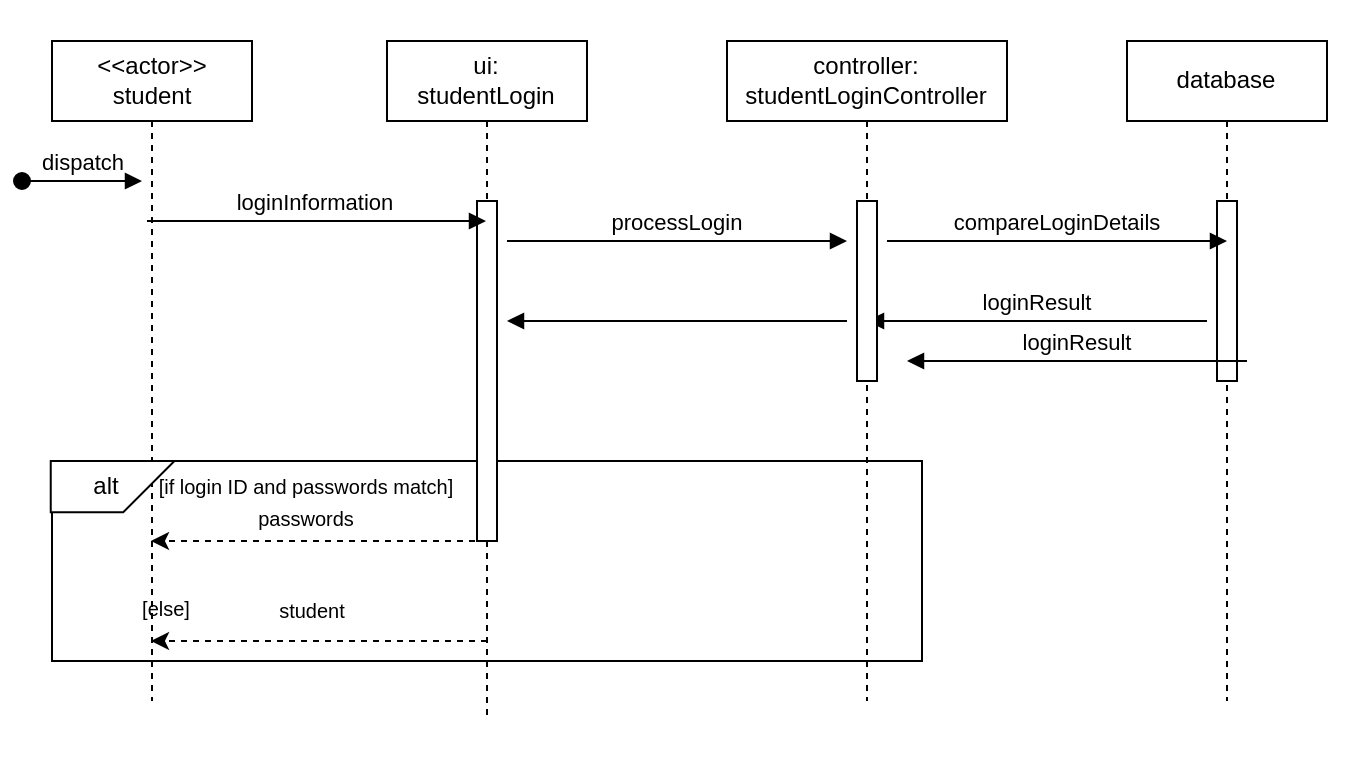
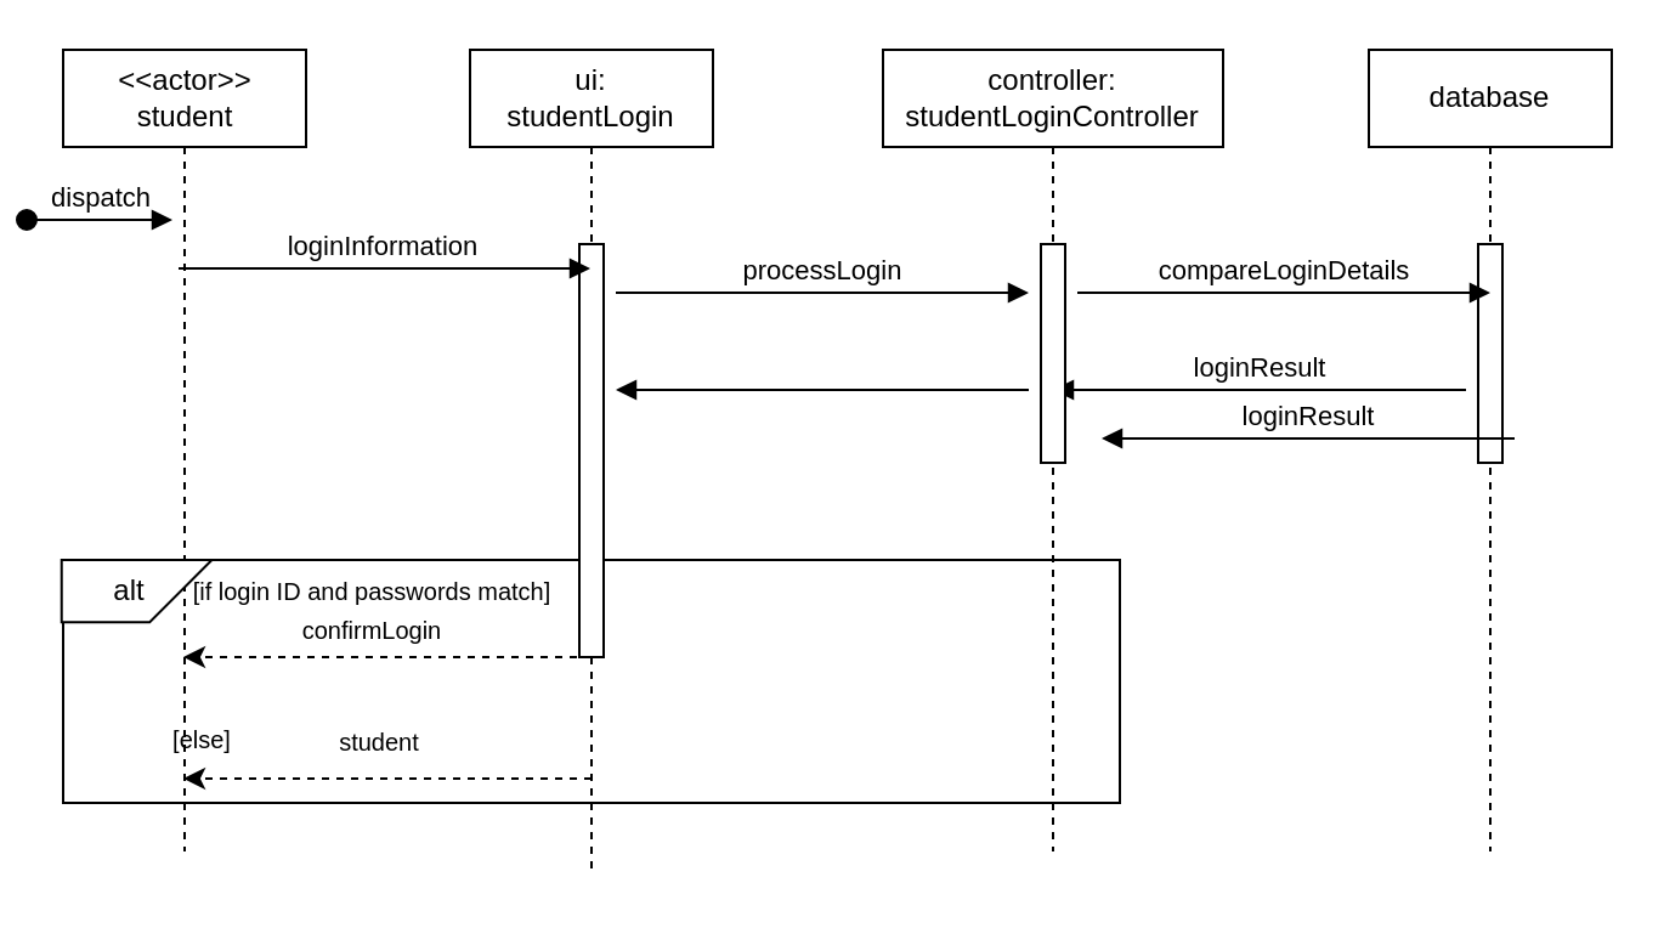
- <mxCell id="17" value="&lt;font style=&quot;font-size: 10px;&quot;&gt;passwords&lt;/font&gt;" style="text;html=1;align=center;verticalAlign=middle;whiteSpace=wrap;rounded=0;" vertex="1" parent="1"><mxGeometry x="120" y="243.75" width="60" height="30" as="geometry" /></mxCell>
+ <mxCell id="17" value="&lt;font style=&quot;font-size: 10px;&quot;&gt;confirmLogin&lt;/font&gt;" style="text;html=1;align=center;verticalAlign=middle;whiteSpace=wrap;rounded=0;" vertex="1" parent="1"><mxGeometry x="120" y="243.75" width="60" height="30" as="geometry" /></mxCell>
